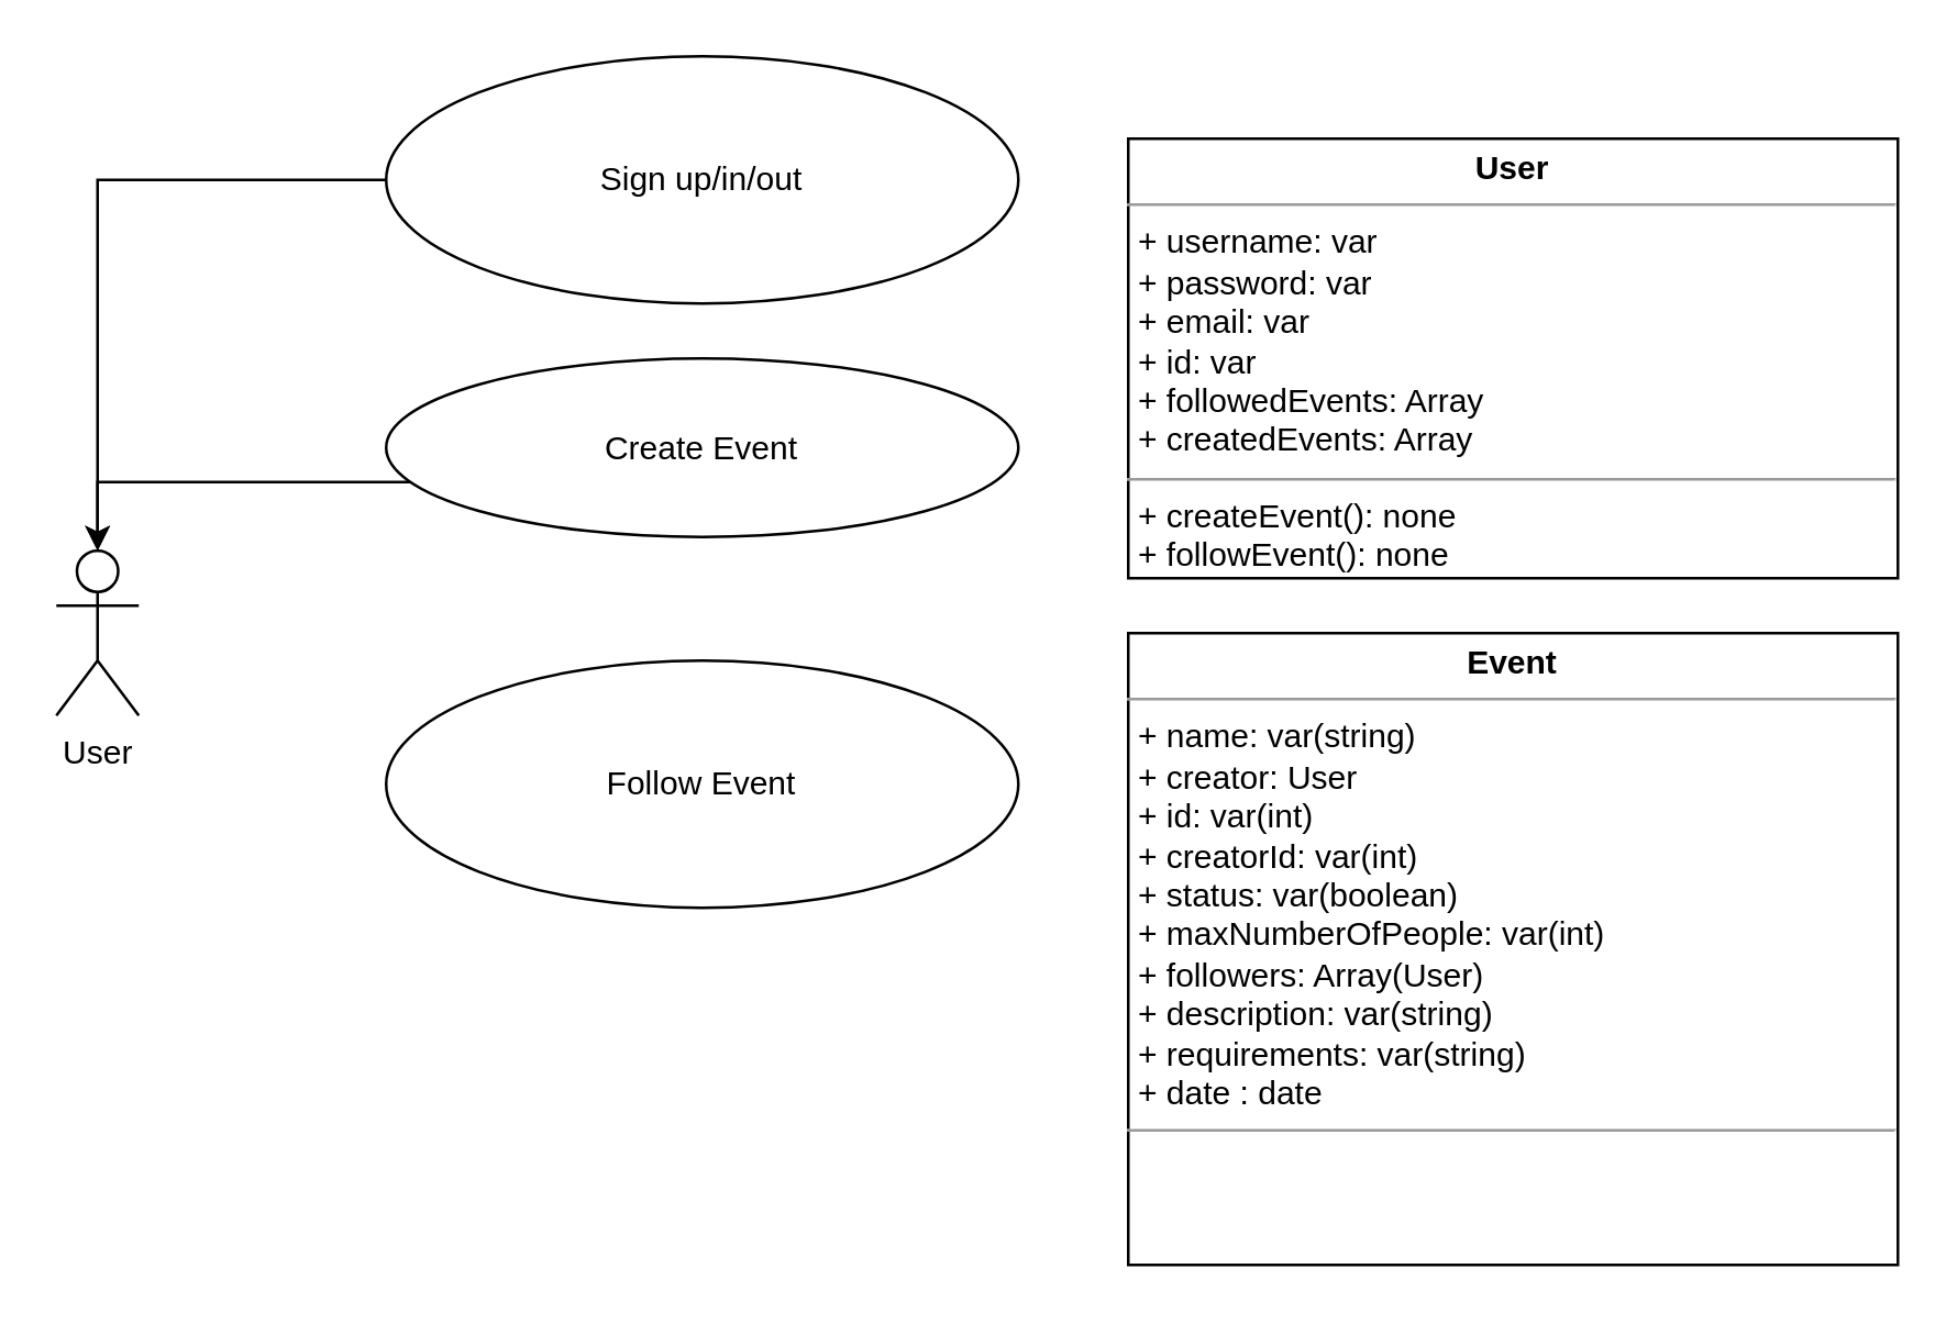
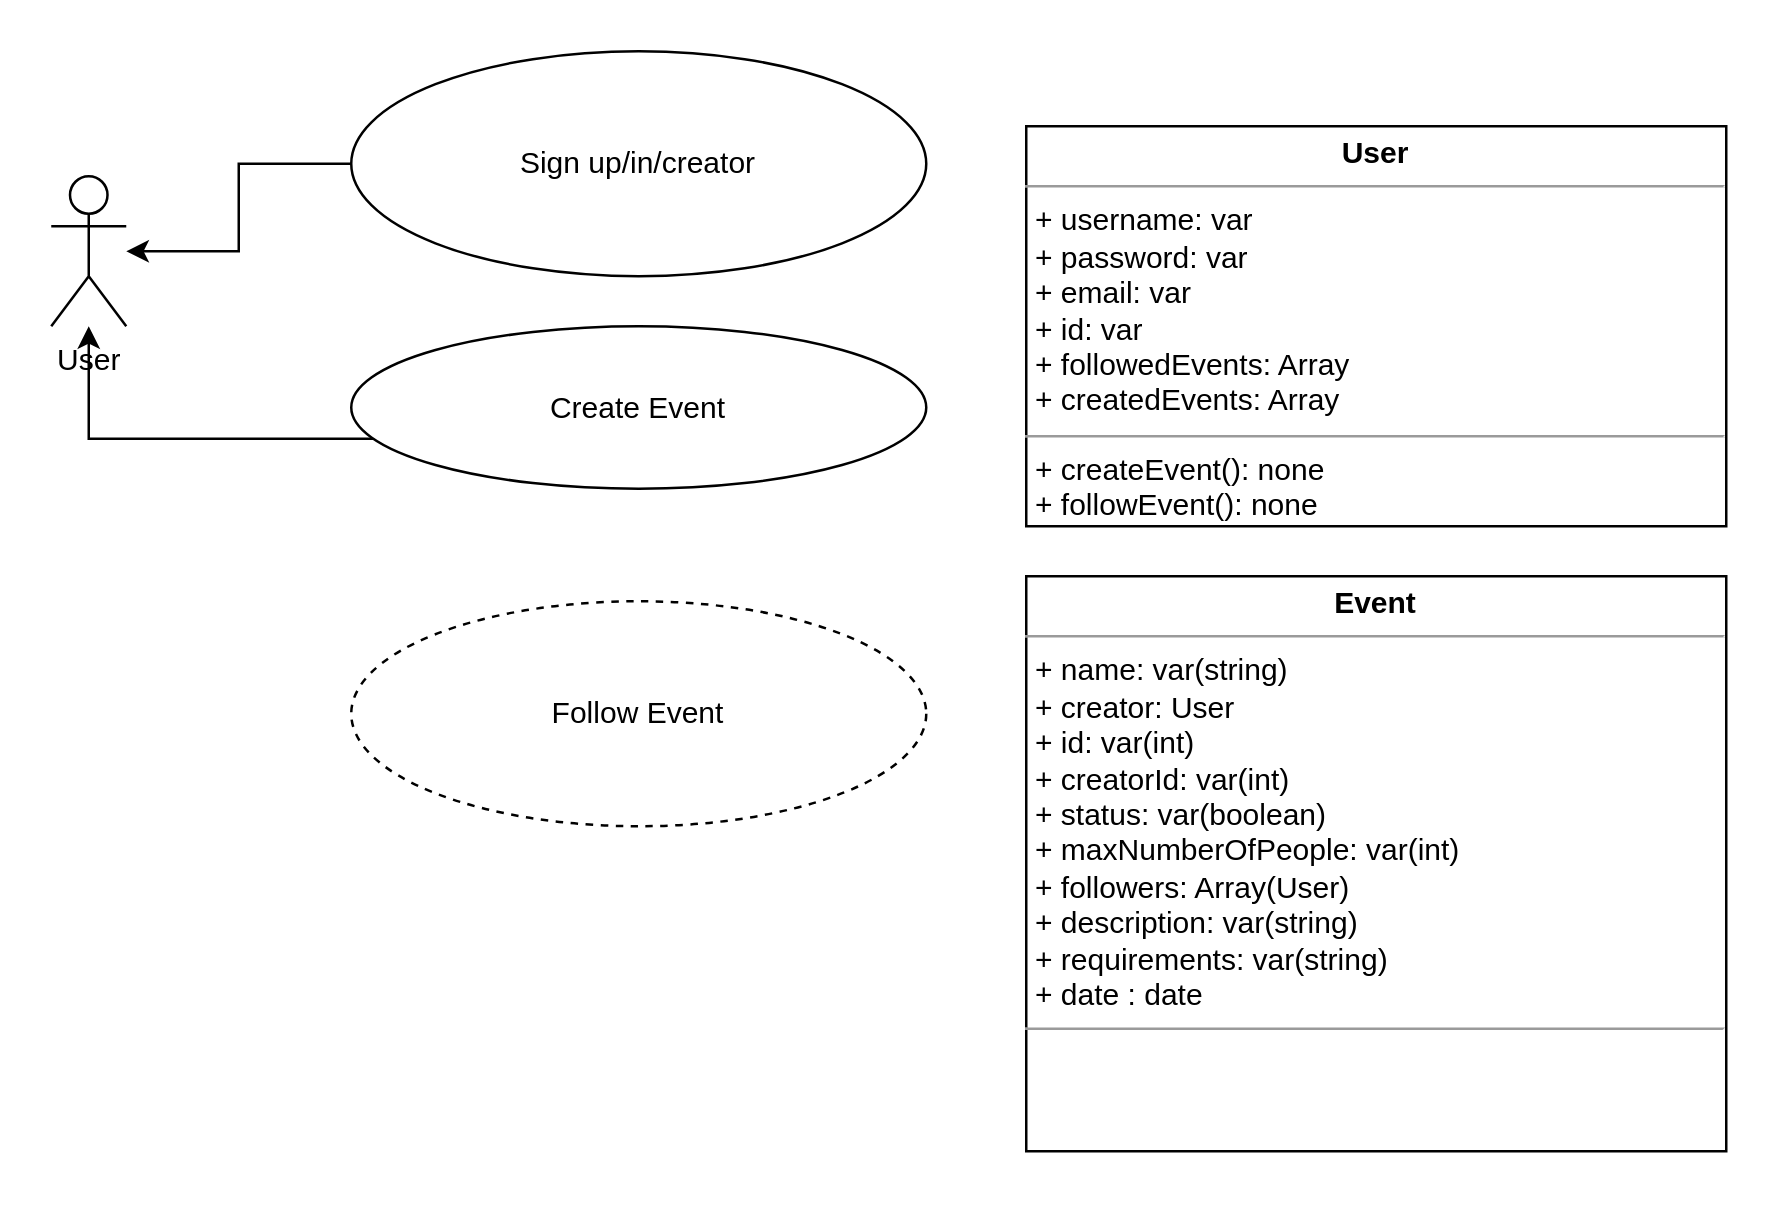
- <mxCell id="4" value="Sign up/in/out" style="ellipse;whiteSpace=wrap;html=1;" parent="1" vertex="1"><mxGeometry x="140" y="20" width="230" height="90" as="geometry" /></mxCell>
+ <mxCell id="4" value="Sign up/in/creator" style="ellipse;whiteSpace=wrap;html=1;" parent="1" vertex="1"><mxGeometry x="140" y="20" width="230" height="90" as="geometry" /></mxCell>
- <mxCell id="2" value="User" style="shape=umlActor;verticalLabelPosition=bottom;labelBackgroundColor=#ffffff;verticalAlign=top;html=1;outlineConnect=0;" parent="1" vertex="1"><mxGeometry x="20" y="200" width="30" height="60" as="geometry" /></mxCell>
+ <mxCell id="2" value="User" style="shape=umlActor;verticalLabelPosition=bottom;labelBackgroundColor=#ffffff;verticalAlign=top;html=1;outlineConnect=0;" parent="1" vertex="1"><mxGeometry x="20" y="70" width="30" height="60" as="geometry" /></mxCell>
- <mxCell id="7" value="Follow Event" style="ellipse;whiteSpace=wrap;html=1;" parent="1" vertex="1"><mxGeometry x="140" y="240" width="230" height="90" as="geometry" /></mxCell>
+ <mxCell id="7" value="Follow Event" style="ellipse;whiteSpace=wrap;html=1;dashed=1;" parent="1" vertex="1"><mxGeometry x="140" y="240" width="230" height="90" as="geometry" /></mxCell>
